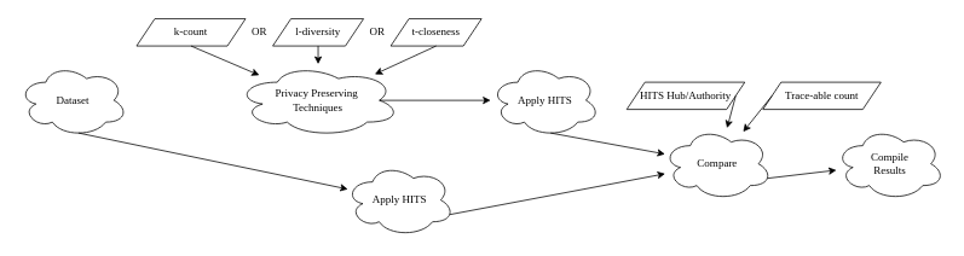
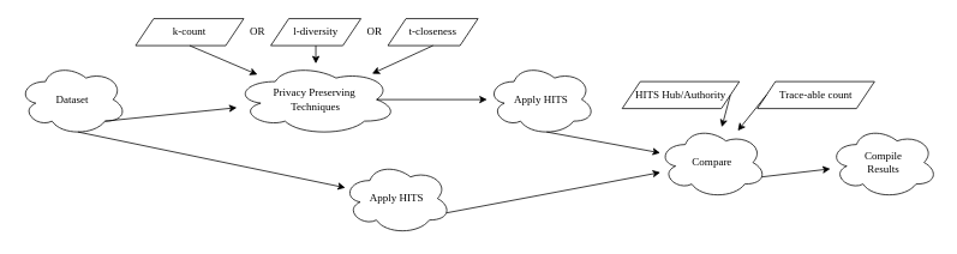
+ <mxCell id="14" value="" style="endArrow=classic;html=1;rounded=0;exitX=0.8;exitY=0.8;exitDx=0;exitDy=0;exitPerimeter=0;" edge="1" parent="1" source="2" target="4"><mxGeometry width="50" height="50" relative="1" as="geometry"><mxPoint x="550" y="60" as="sourcePoint" /><mxPoint x="383.154" y="166.661" as="targetPoint" /></mxGeometry></mxCell>
